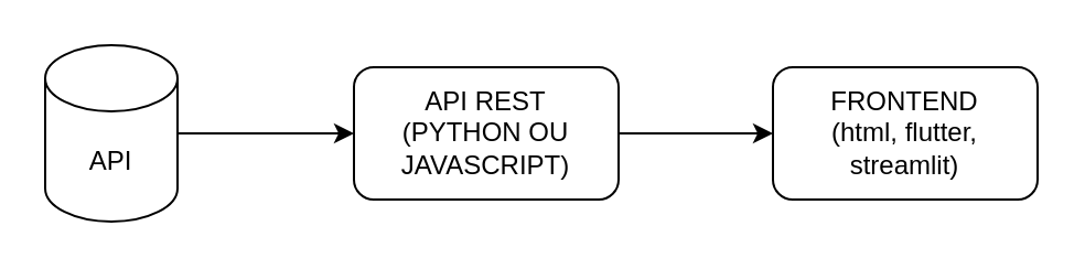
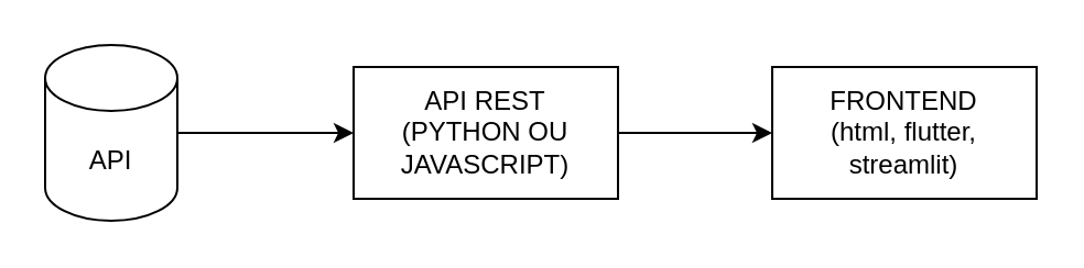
- <mxCell id="5" value="API REST&lt;div&gt;(PYTHON OU JAVASCRIPT)&lt;/div&gt;" style="whiteSpace=wrap;html=1;rounded=1;" vertex="1" parent="1"><mxGeometry x="160" y="30" width="120" height="60" as="geometry" /></mxCell>
+ <mxCell id="5" value="API REST&lt;div&gt;(PYTHON OU JAVASCRIPT)&lt;/div&gt;" style="whiteSpace=wrap;html=1;" vertex="1" parent="1"><mxGeometry x="160" y="30" width="120" height="60" as="geometry" /></mxCell>
- <mxCell id="6" value="FRONTEND&lt;div&gt;(html, flutter, streamlit)&lt;/div&gt;" style="whiteSpace=wrap;html=1;rounded=1;" vertex="1" parent="1"><mxGeometry x="350" y="30" width="120" height="60" as="geometry" /></mxCell>
+ <mxCell id="6" value="FRONTEND&lt;div&gt;(html, flutter, streamlit)&lt;/div&gt;" style="whiteSpace=wrap;html=1;" vertex="1" parent="1"><mxGeometry x="350" y="30" width="120" height="60" as="geometry" /></mxCell>
